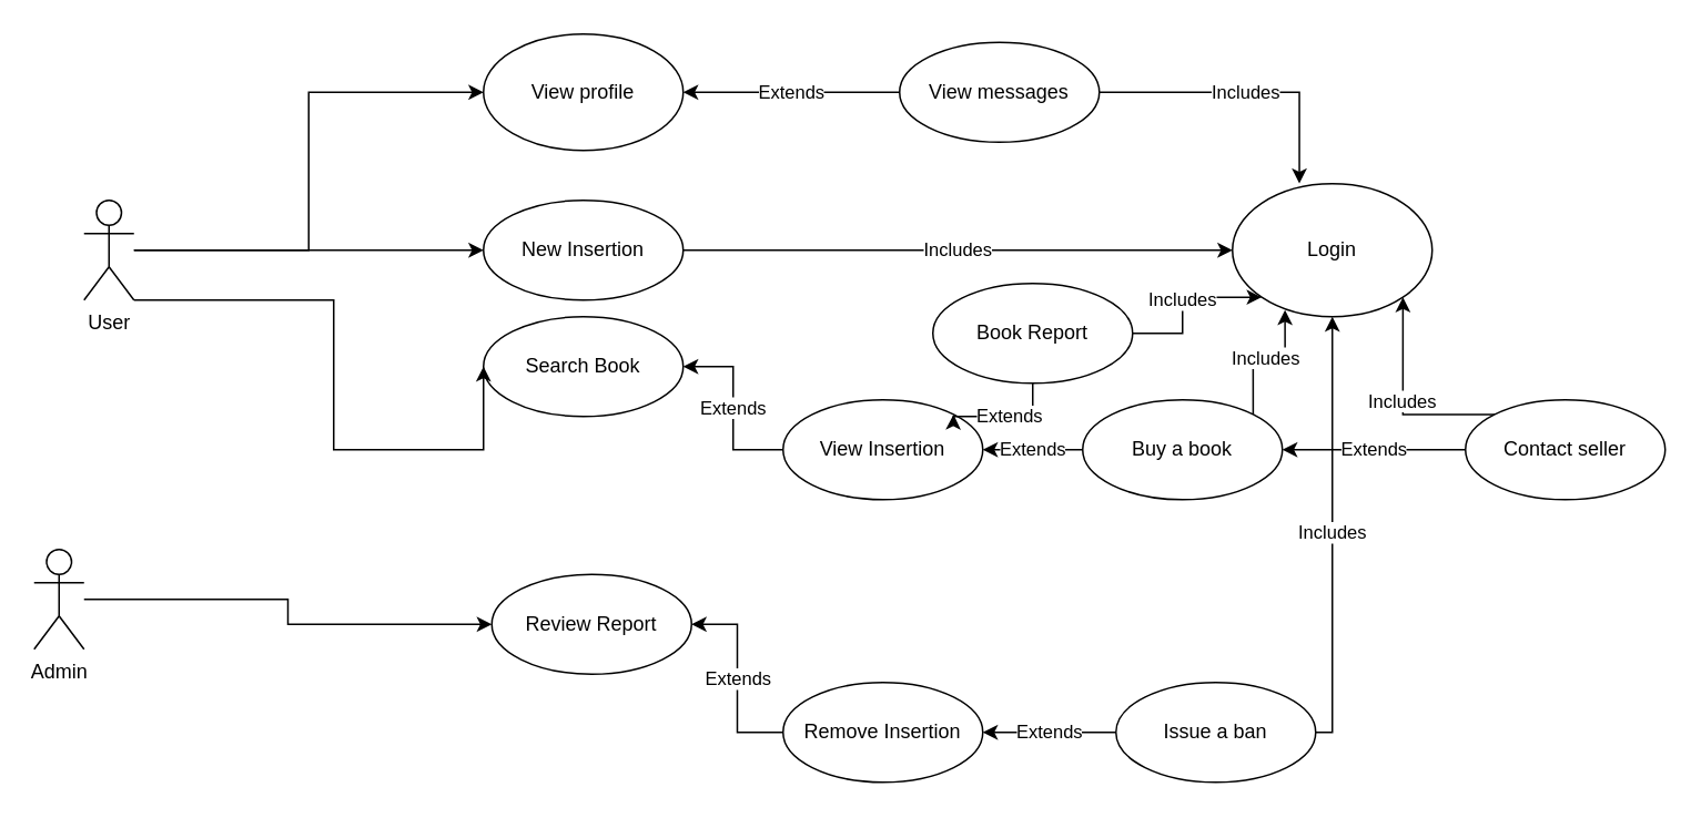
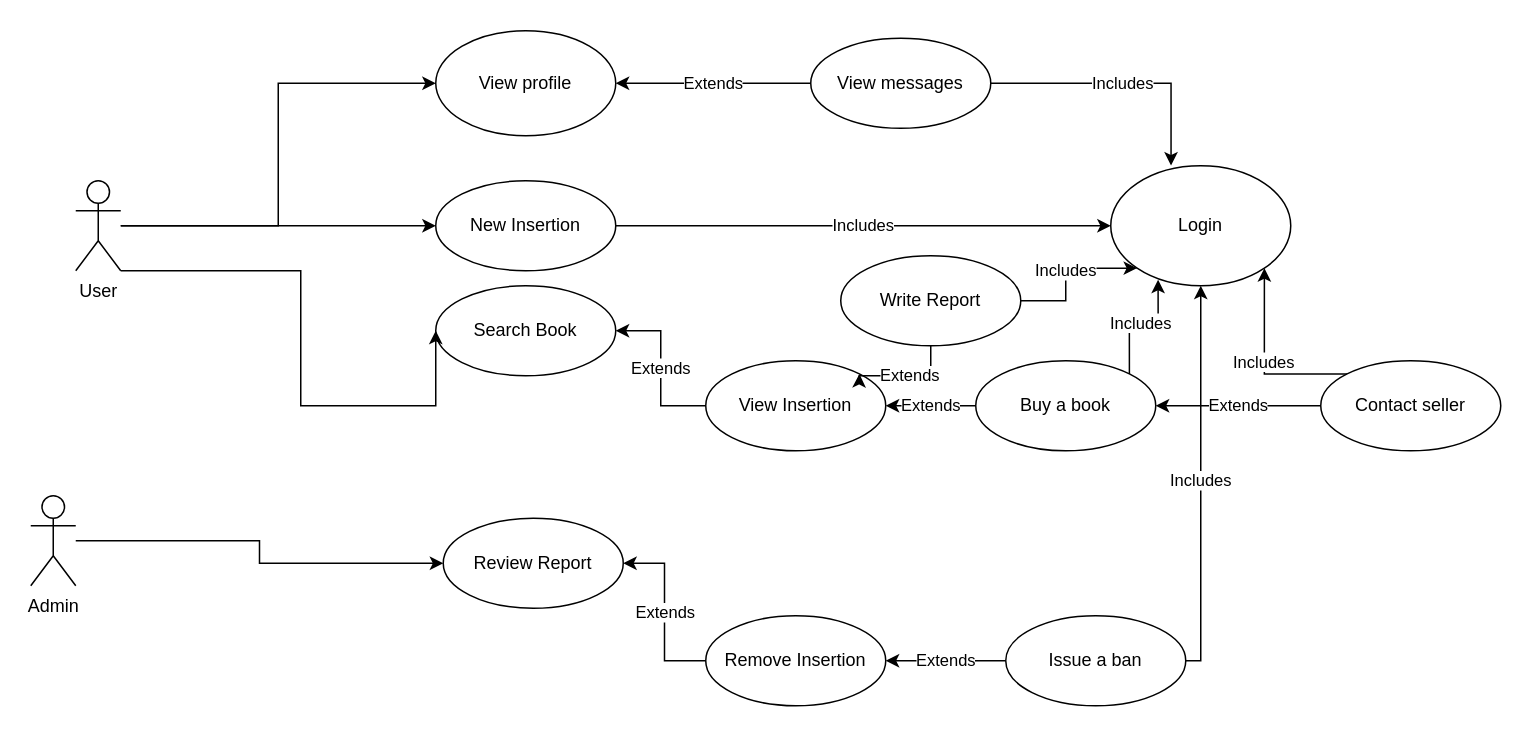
- <mxCell id="25" value="Book Report" style="ellipse;whiteSpace=wrap;html=1;fontFamily=Helvetica;fontSize=12;fontColor=#000000;align=center;strokeColor=#000000;fillColor=#ffffff;" parent="1" vertex="1"><mxGeometry x="560" y="170" width="120" height="60" as="geometry" /></mxCell>
+ <mxCell id="25" value="Write Report" style="ellipse;whiteSpace=wrap;html=1;fontFamily=Helvetica;fontSize=12;fontColor=#000000;align=center;strokeColor=#000000;fillColor=#ffffff;" parent="1" vertex="1"><mxGeometry x="560" y="170" width="120" height="60" as="geometry" /></mxCell>
